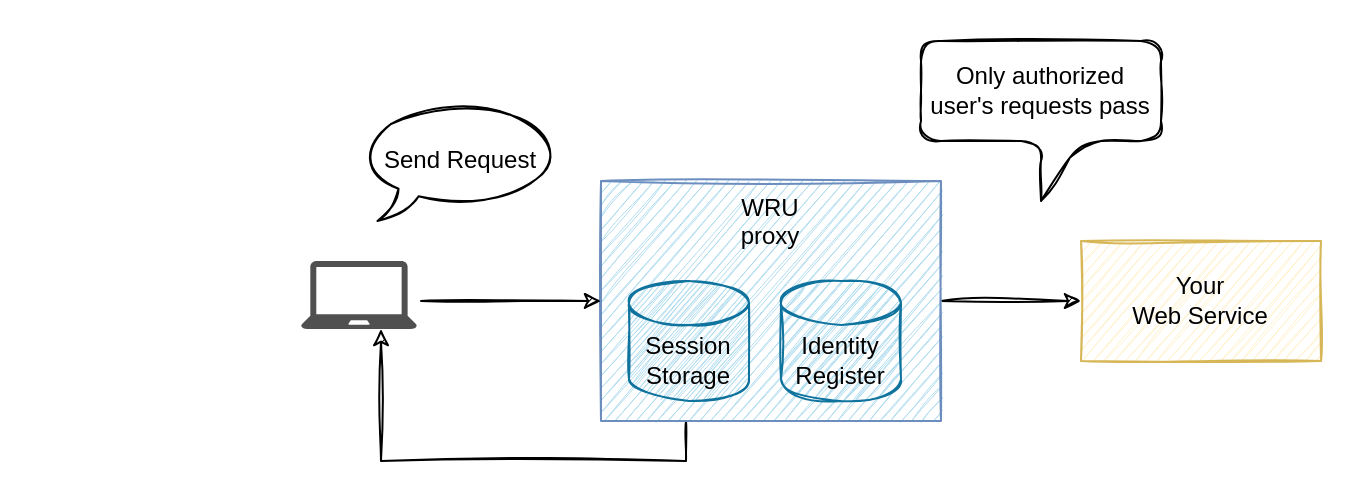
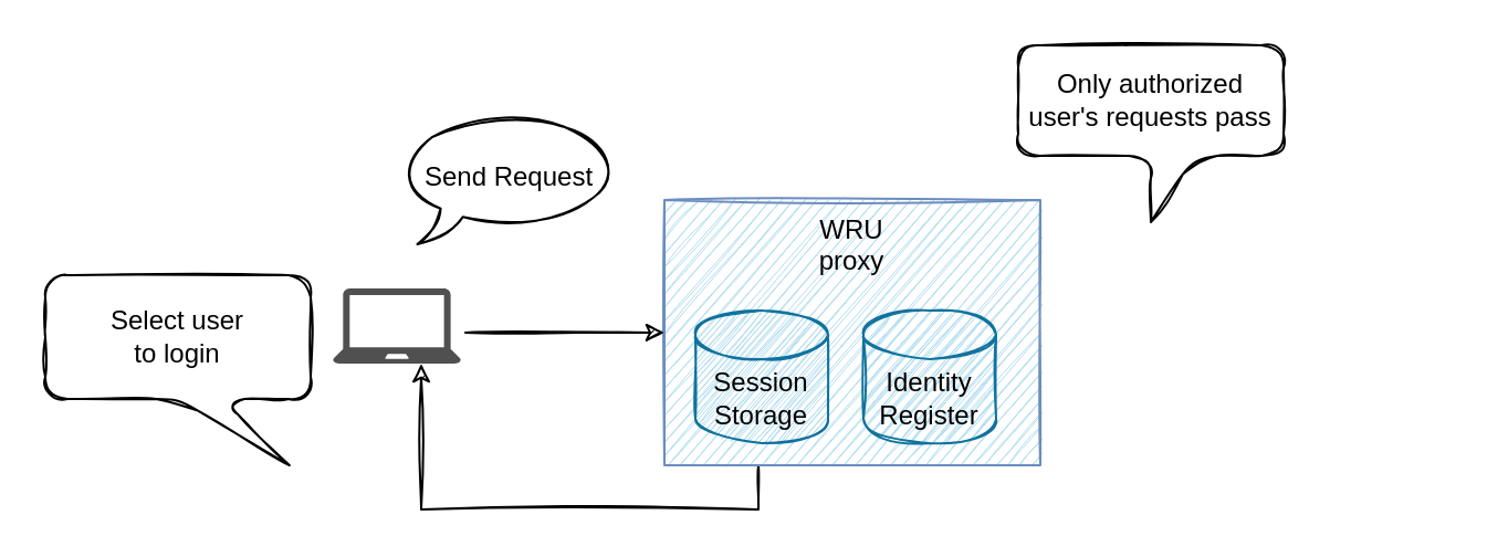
- <mxCell id="2" style="edgeStyle=orthogonalEdgeStyle;rounded=0;orthogonalLoop=1;jettySize=auto;html=1;exitX=1;exitY=0.5;exitDx=0;exitDy=0;sketch=1;" parent="1" source="4" target="6" edge="1"><mxGeometry relative="1" as="geometry" /></mxCell>
- <mxCell id="6" value="Your&lt;br&gt;Web Service" style="rounded=0;whiteSpace=wrap;html=1;fillColor=#fff2cc;strokeColor=#d6b656;sketch=1;" parent="1" vertex="1"><mxGeometry x="540" y="120" width="120" height="60" as="geometry" /></mxCell>
+ <mxCell id="12" value="Select user&lt;br&gt;to login" style="shape=callout;whiteSpace=wrap;html=1;perimeter=calloutPerimeter;sketch=1;rounded=1;position2=0.92;" parent="1" vertex="1"><mxGeometry x="20" y="124" width="120" height="86" as="geometry" /></mxCell>
